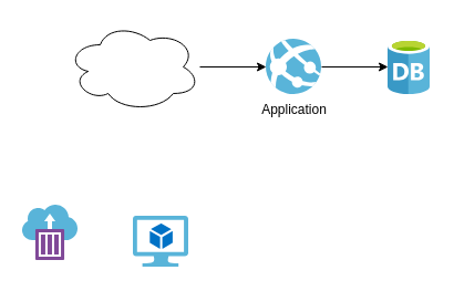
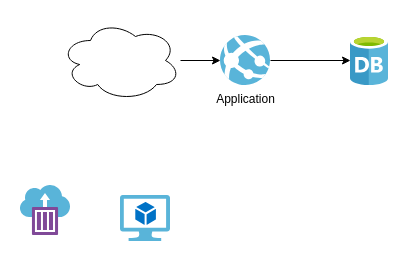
- <mxCell id="3" value="Application" style="aspect=fixed;html=1;points=[];align=center;image;fontSize=12;image=img/lib/mscae/App_Services.svg;" vertex="1" parent="1"><mxGeometry x="240" y="35" width="50" height="50" as="geometry" /></mxCell>
+ <mxCell id="3" value="Application" style="aspect=fixed;html=1;points=[];align=center;image;fontSize=12;image=img/lib/mscae/App_Services.svg;" vertex="1" parent="1"><mxGeometry x="220" y="35" width="50" height="50" as="geometry" /></mxCell>
